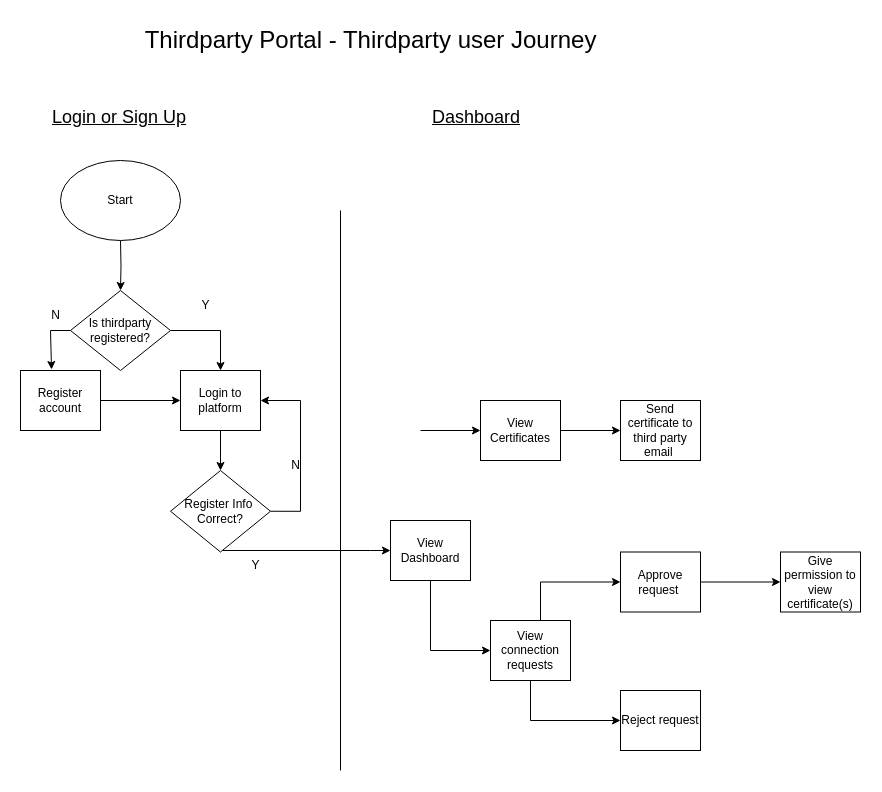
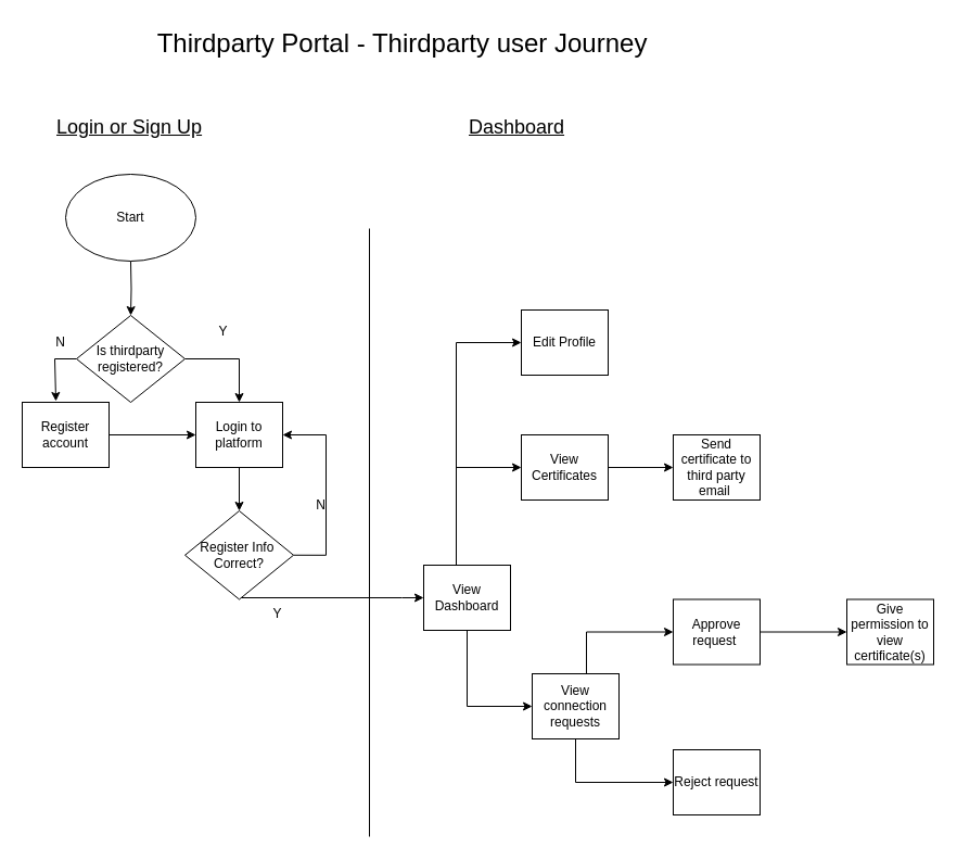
+ <mxCell id="34" value="Edit Profile" style="rounded=0;whiteSpace=wrap;html=1;" vertex="1" parent="1"><mxGeometry x="480" y="285" width="80" height="60" as="geometry" /></mxCell>
+ <mxCell id="22" style="edgeStyle=orthogonalEdgeStyle;rounded=0;orthogonalLoop=1;jettySize=auto;html=1;entryX=0;entryY=0.5;entryDx=0;entryDy=0;" edge="1" parent="1" source="23" target="34"><mxGeometry relative="1" as="geometry"><Array as="points"><mxPoint x="420" y="315" /></Array></mxGeometry></mxCell>
